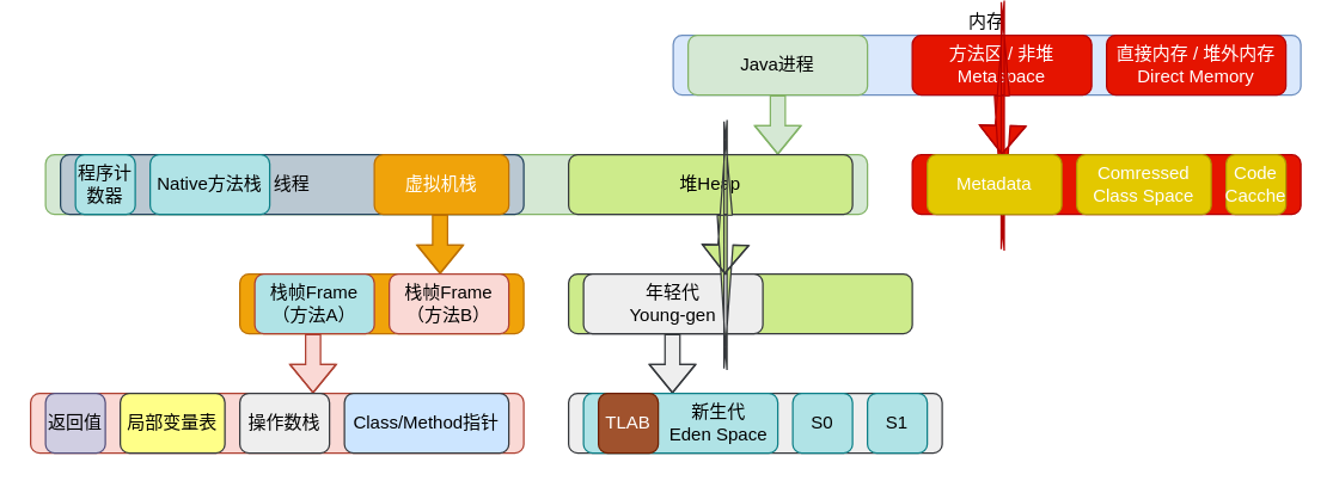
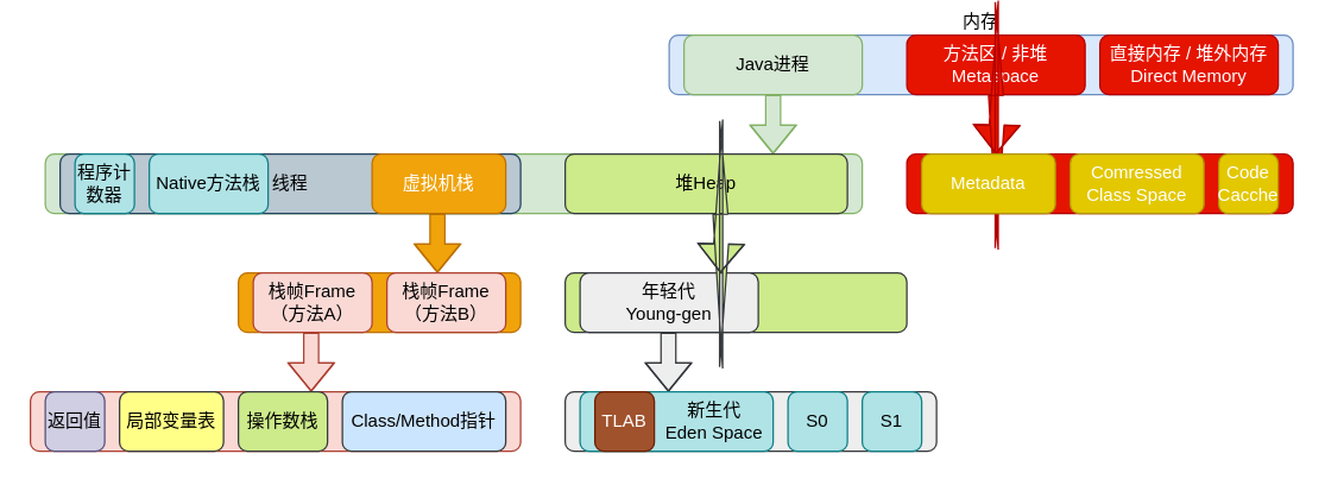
- <mxCell id="10" value="栈帧Frame&lt;br&gt;（方法A）" style="rounded=1;whiteSpace=wrap;html=1;fillColor=#b0e3e6;strokeColor=#ae4132;" parent="1" vertex="1"><mxGeometry x="170" y="180" width="80" height="40" as="geometry" /></mxCell>
+ <mxCell id="10" value="栈帧Frame&lt;br&gt;（方法A）" style="rounded=1;whiteSpace=wrap;html=1;fillColor=#fad9d5;strokeColor=#ae4132;" parent="1" vertex="1"><mxGeometry x="170" y="180" width="80" height="40" as="geometry" /></mxCell>
- <mxCell id="18" value="操作数栈" style="rounded=1;whiteSpace=wrap;html=1;fillColor=#eeeeee;strokeColor=#36393d;" parent="1" vertex="1"><mxGeometry x="160" y="260" width="60" height="40" as="geometry" /></mxCell>
+ <mxCell id="18" value="操作数栈" style="rounded=1;whiteSpace=wrap;html=1;fillColor=#cdeb8b;strokeColor=#36393d;" parent="1" vertex="1"><mxGeometry x="160" y="260" width="60" height="40" as="geometry" /></mxCell>
